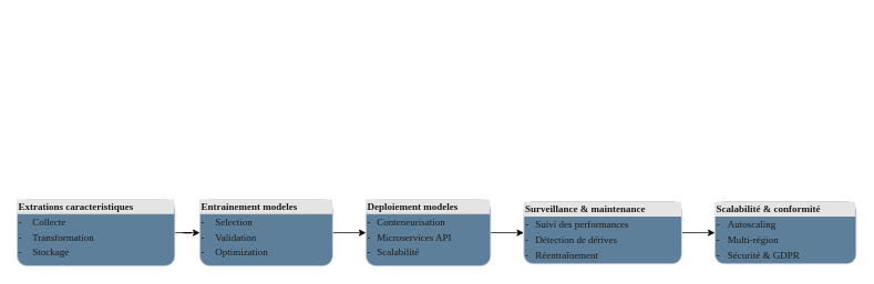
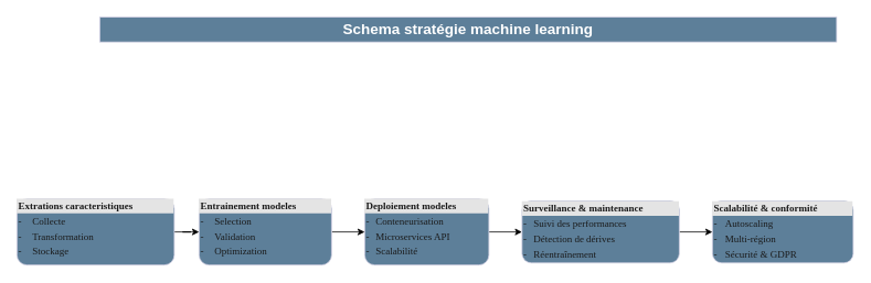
+ <mxCell id="2" value="&lt;b&gt;&lt;font style=&quot;font-size: 18px;&quot; color=&quot;#ffffff&quot;&gt;Schema stratégie machine learning&lt;/font&gt;&lt;/b&gt;" style="whiteSpace=wrap;html=1;strokeColor=#D0CEE2;fontColor=#1A1A1A;fillColor=#5D7F99;" parent="1" vertex="1"><mxGeometry x="120" y="20" width="890" height="30" as="geometry" /></mxCell>
